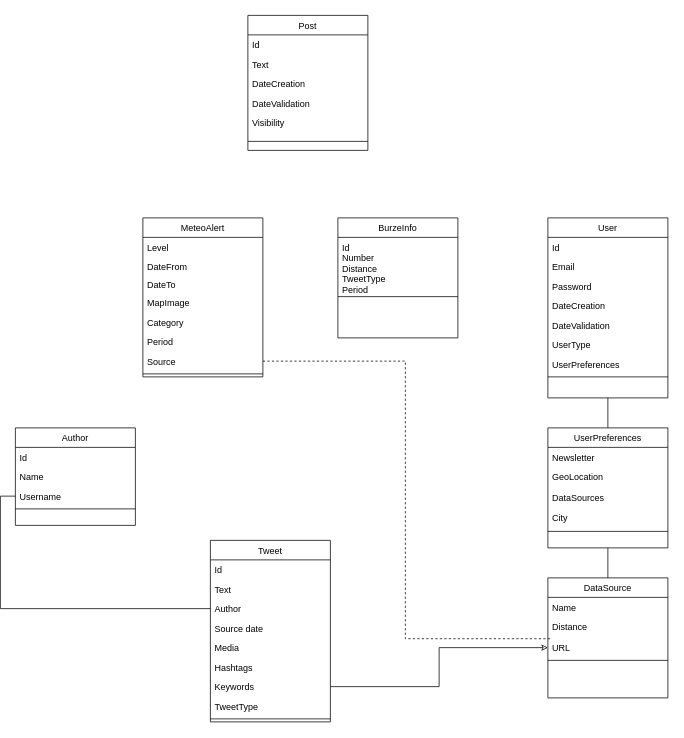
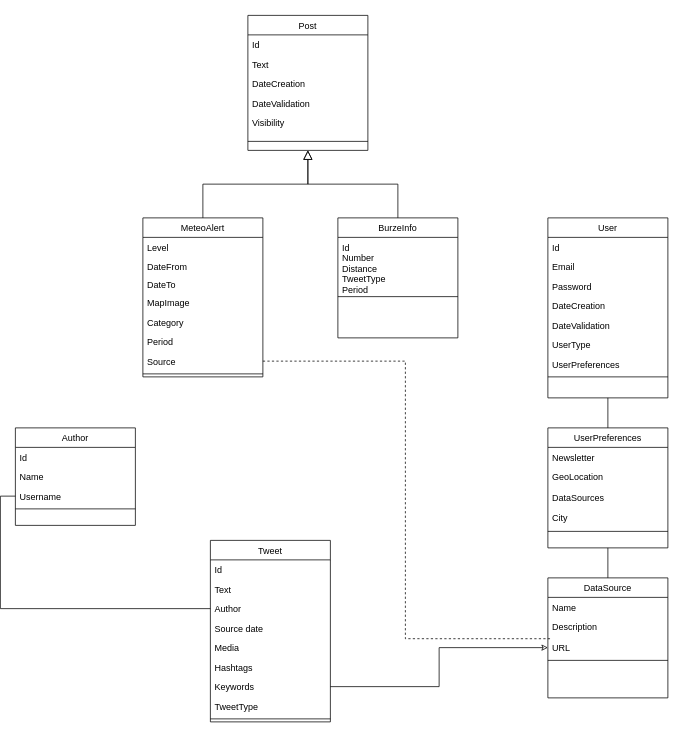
+ <mxCell id="55" value="" style="endArrow=block;endSize=10;endFill=0;shadow=0;strokeWidth=1;rounded=0;edgeStyle=elbowEdgeStyle;elbow=vertical;entryX=0.5;entryY=1;entryDx=0;entryDy=0;exitX=0.5;exitY=0;exitDx=0;exitDy=0;" parent="1" source="2" target="47" edge="1"><mxGeometry width="160" relative="1" as="geometry"><mxPoint x="540" y="300" as="sourcePoint" /><mxPoint x="410" y="240" as="targetPoint" /></mxGeometry></mxCell>
+ <mxCell id="54" value="" style="endArrow=block;endSize=10;endFill=0;shadow=0;strokeWidth=1;rounded=0;edgeStyle=elbowEdgeStyle;elbow=vertical;entryX=0.5;entryY=1;entryDx=0;entryDy=0;" parent="1" source="21" target="47" edge="1"><mxGeometry width="160" relative="1" as="geometry"><mxPoint x="390" y="540" as="sourcePoint" /><mxPoint x="280" y="460" as="targetPoint" /></mxGeometry></mxCell>
- <mxCell id="58" value="Distance" style="text;align=left;verticalAlign=top;spacingLeft=4;spacingRight=4;overflow=hidden;rotatable=0;points=[[0,0.5],[1,0.5]];portConstraint=eastwest;rounded=0;shadow=0;html=0;" vertex="1" parent="56"><mxGeometry y="52" width="160" height="28" as="geometry" /></mxCell>
+ <mxCell id="58" value="Description" style="text;align=left;verticalAlign=top;spacingLeft=4;spacingRight=4;overflow=hidden;rotatable=0;points=[[0,0.5],[1,0.5]];portConstraint=eastwest;rounded=0;shadow=0;html=0;" vertex="1" parent="56"><mxGeometry y="52" width="160" height="28" as="geometry" /></mxCell>
